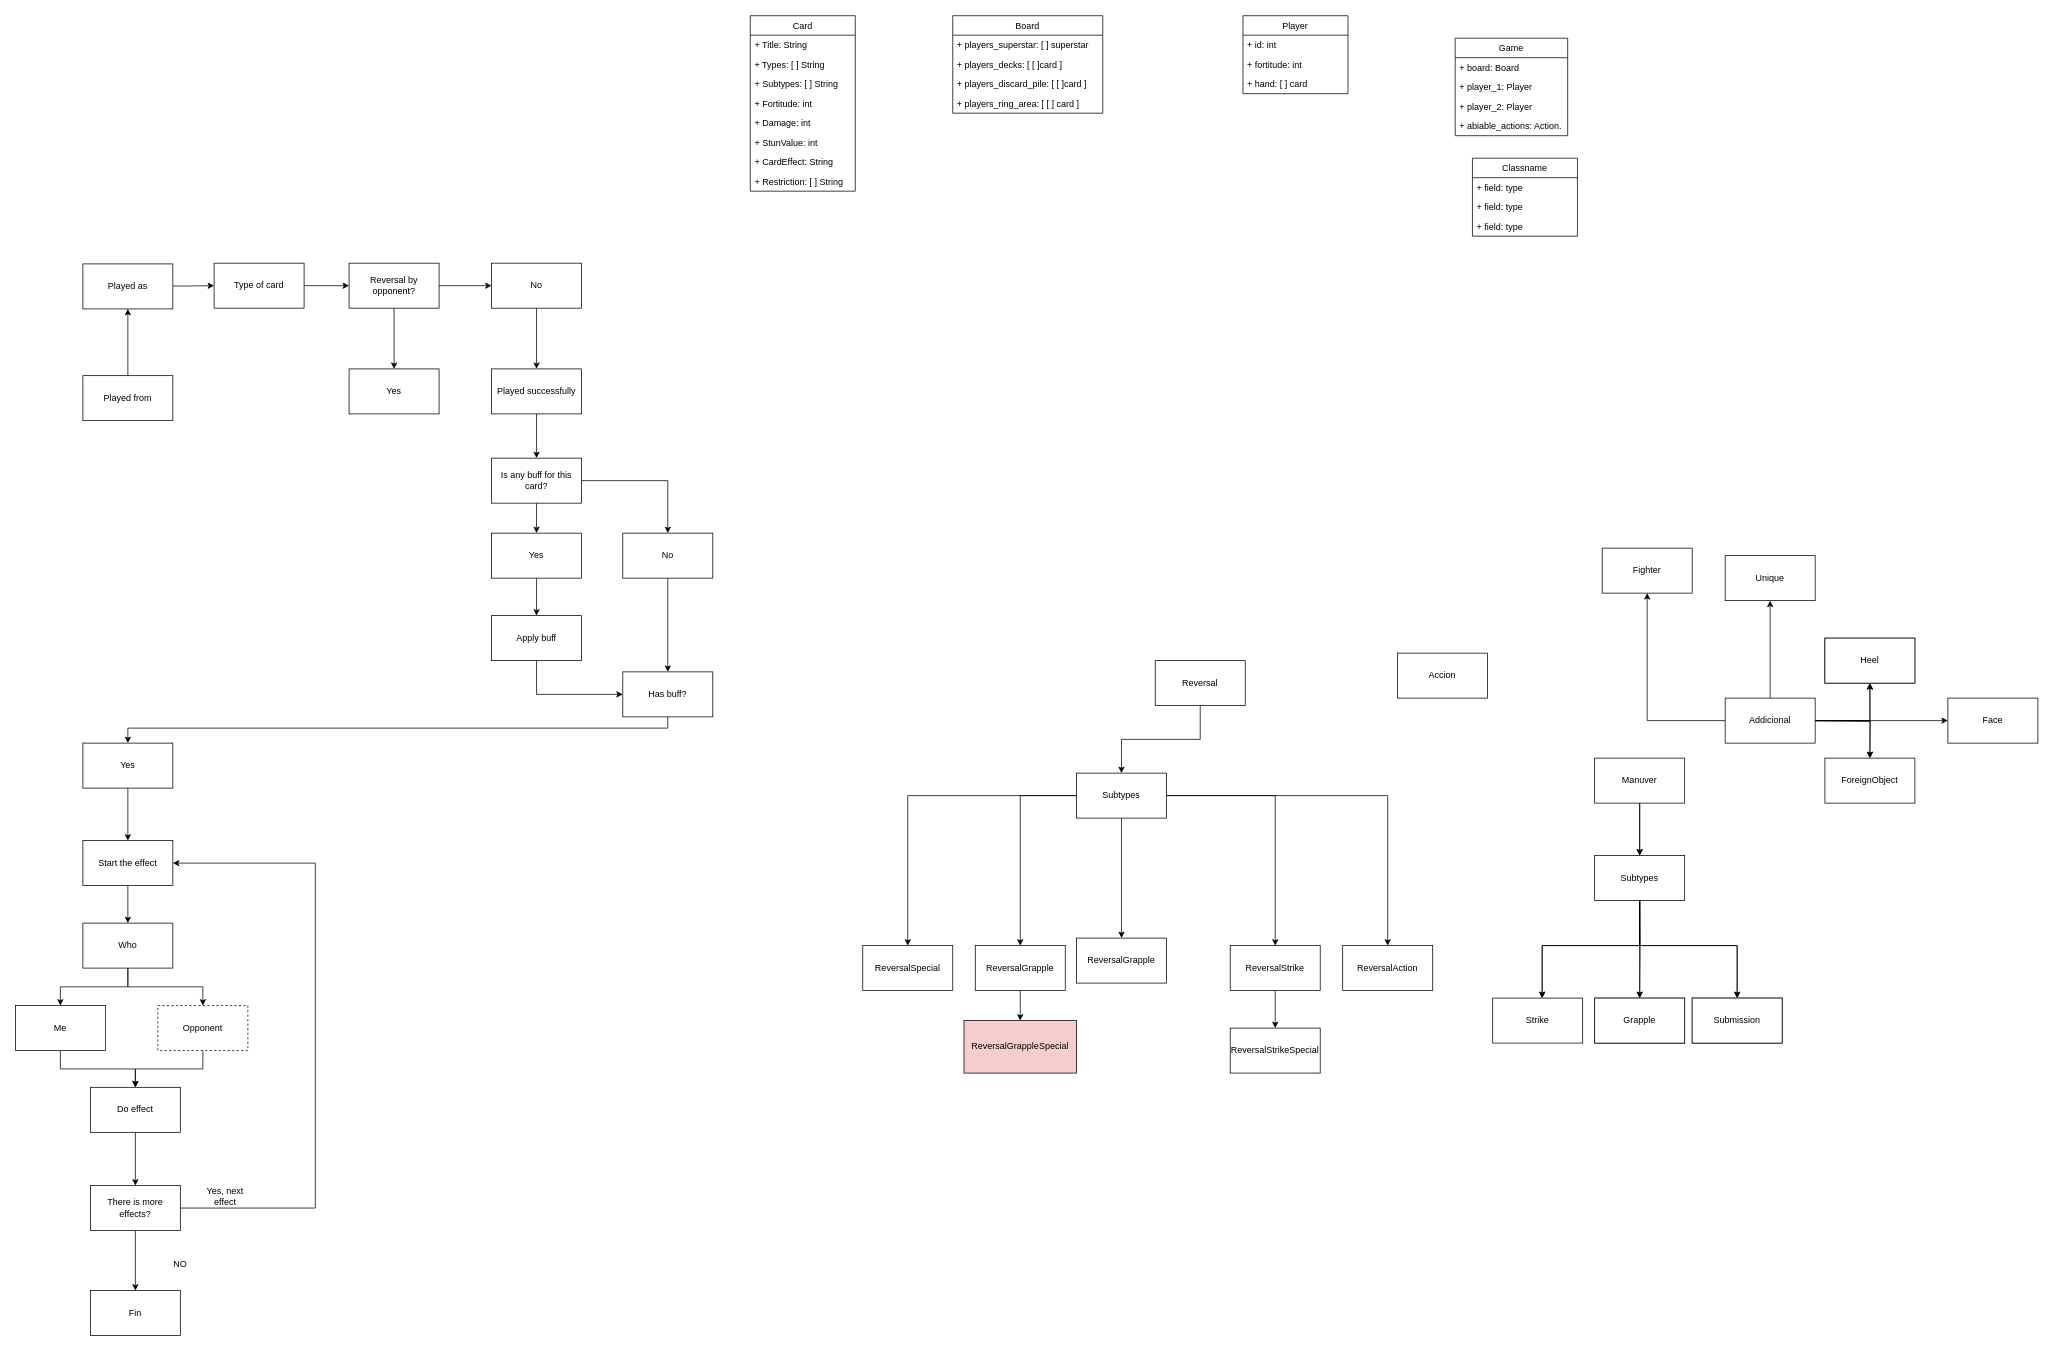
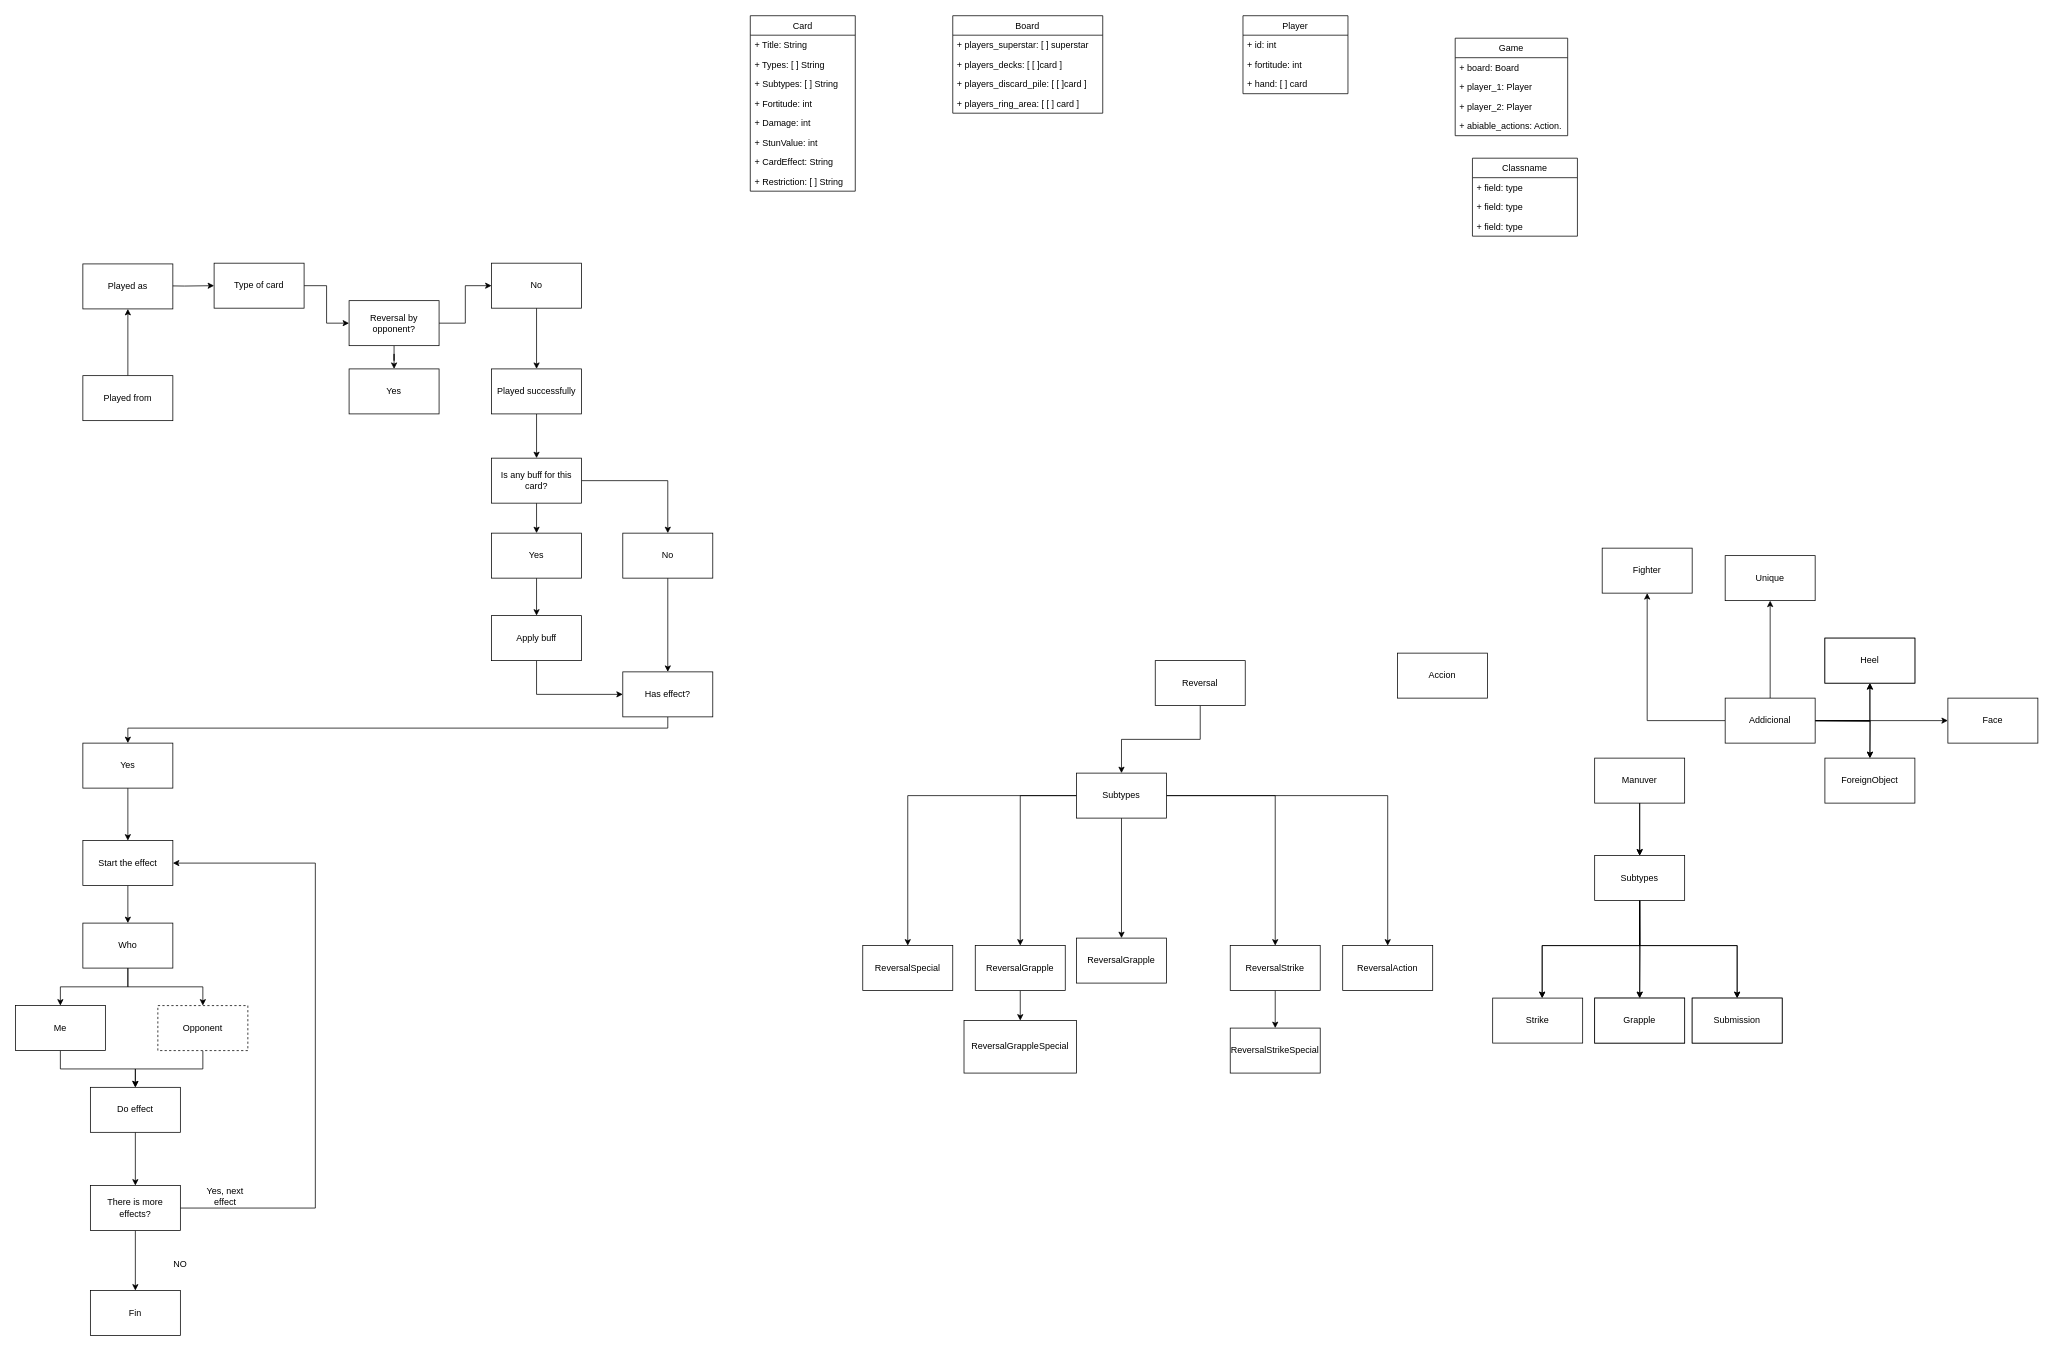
- <mxCell id="100" value="Reversal by opponent?" style="rounded=0;whiteSpace=wrap;html=1;" vertex="1" parent="1"><mxGeometry x="465" y="350" width="120" height="60" as="geometry" /></mxCell>
+ <mxCell id="100" value="Reversal by opponent?" style="rounded=0;whiteSpace=wrap;html=1;" vertex="1" parent="1"><mxGeometry x="465" y="400" width="120" height="60" as="geometry" /></mxCell>
- <mxCell id="97" value="Has buff?" style="rounded=0;whiteSpace=wrap;html=1;" vertex="1" parent="1"><mxGeometry x="830" y="895" width="120" height="60" as="geometry" /></mxCell>
+ <mxCell id="97" value="Has effect?" style="rounded=0;whiteSpace=wrap;html=1;" vertex="1" parent="1"><mxGeometry x="830" y="895" width="120" height="60" as="geometry" /></mxCell>
- <mxCell id="78" value="ReversalGrappleSpecial" style="rounded=0;whiteSpace=wrap;html=1;fillColor=#f8cecc;" vertex="1" parent="1"><mxGeometry x="1285" y="1360" width="150" height="70" as="geometry" /></mxCell>
+ <mxCell id="78" value="ReversalGrappleSpecial" style="rounded=0;whiteSpace=wrap;html=1;" vertex="1" parent="1"><mxGeometry x="1285" y="1360" width="150" height="70" as="geometry" /></mxCell>
